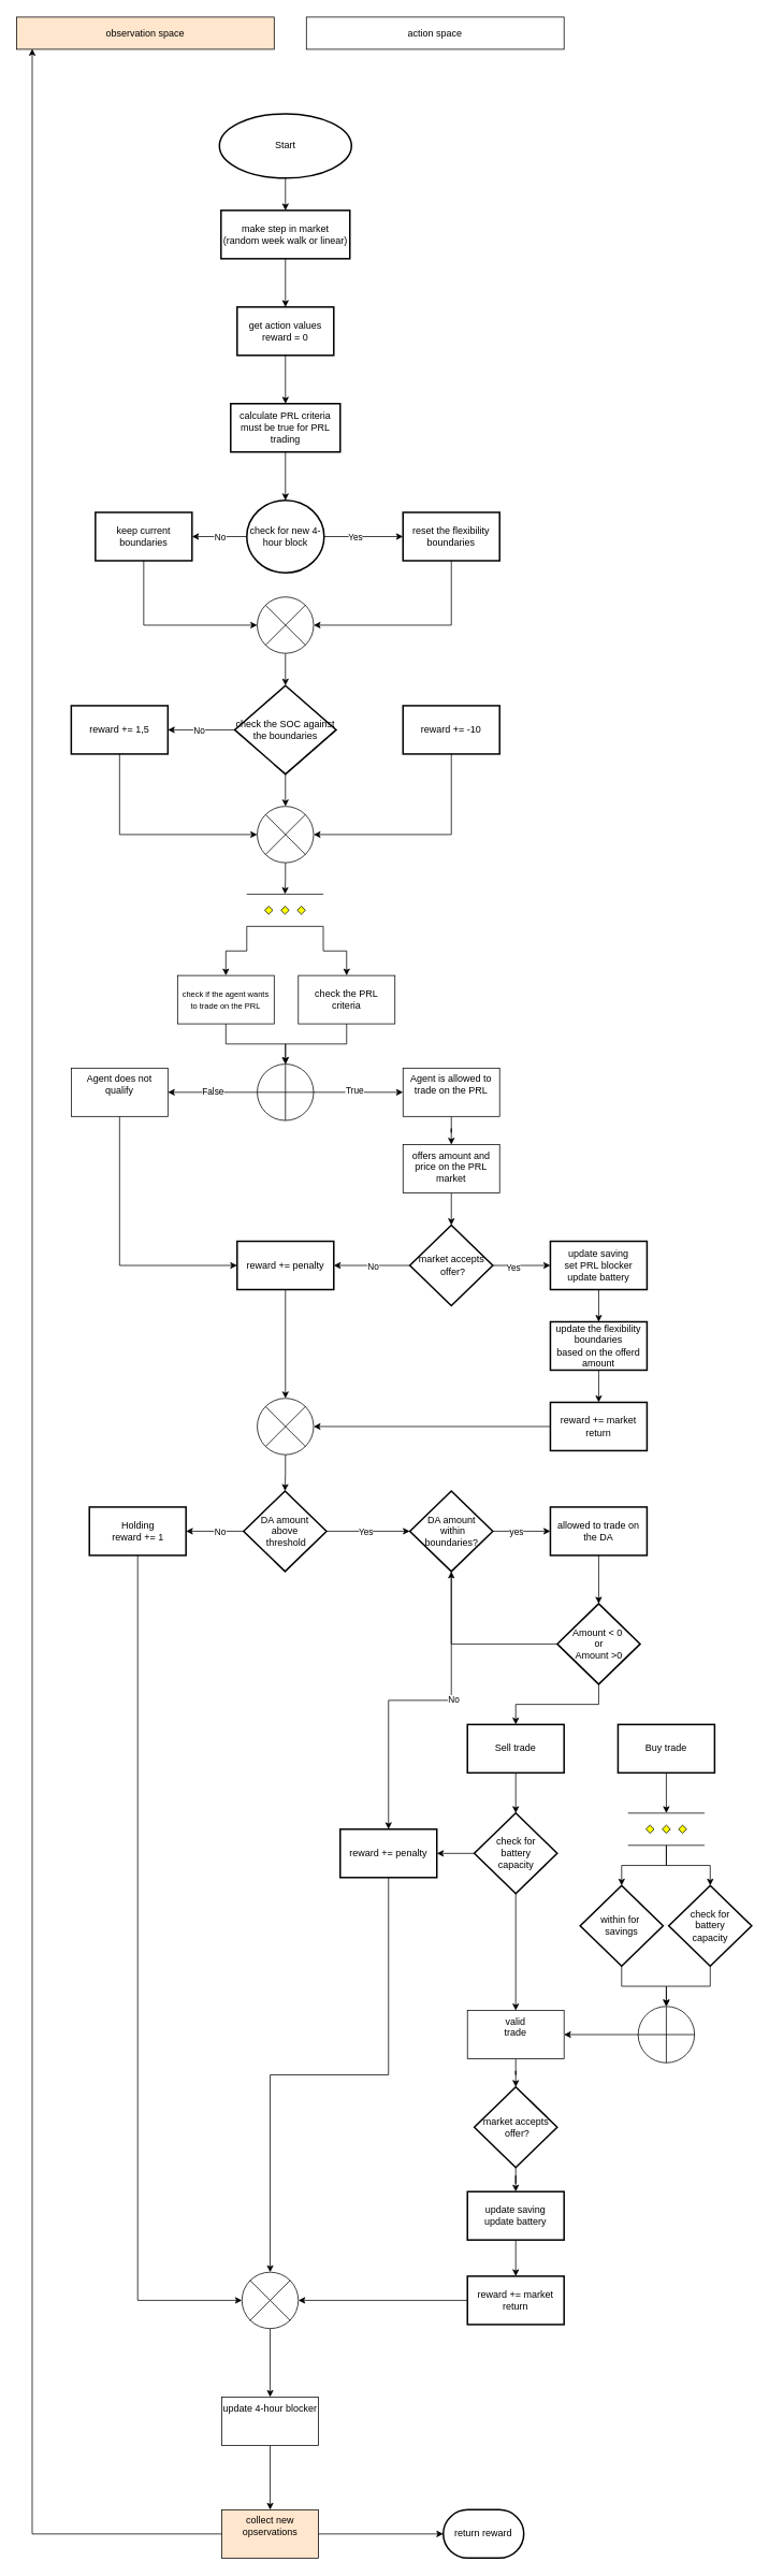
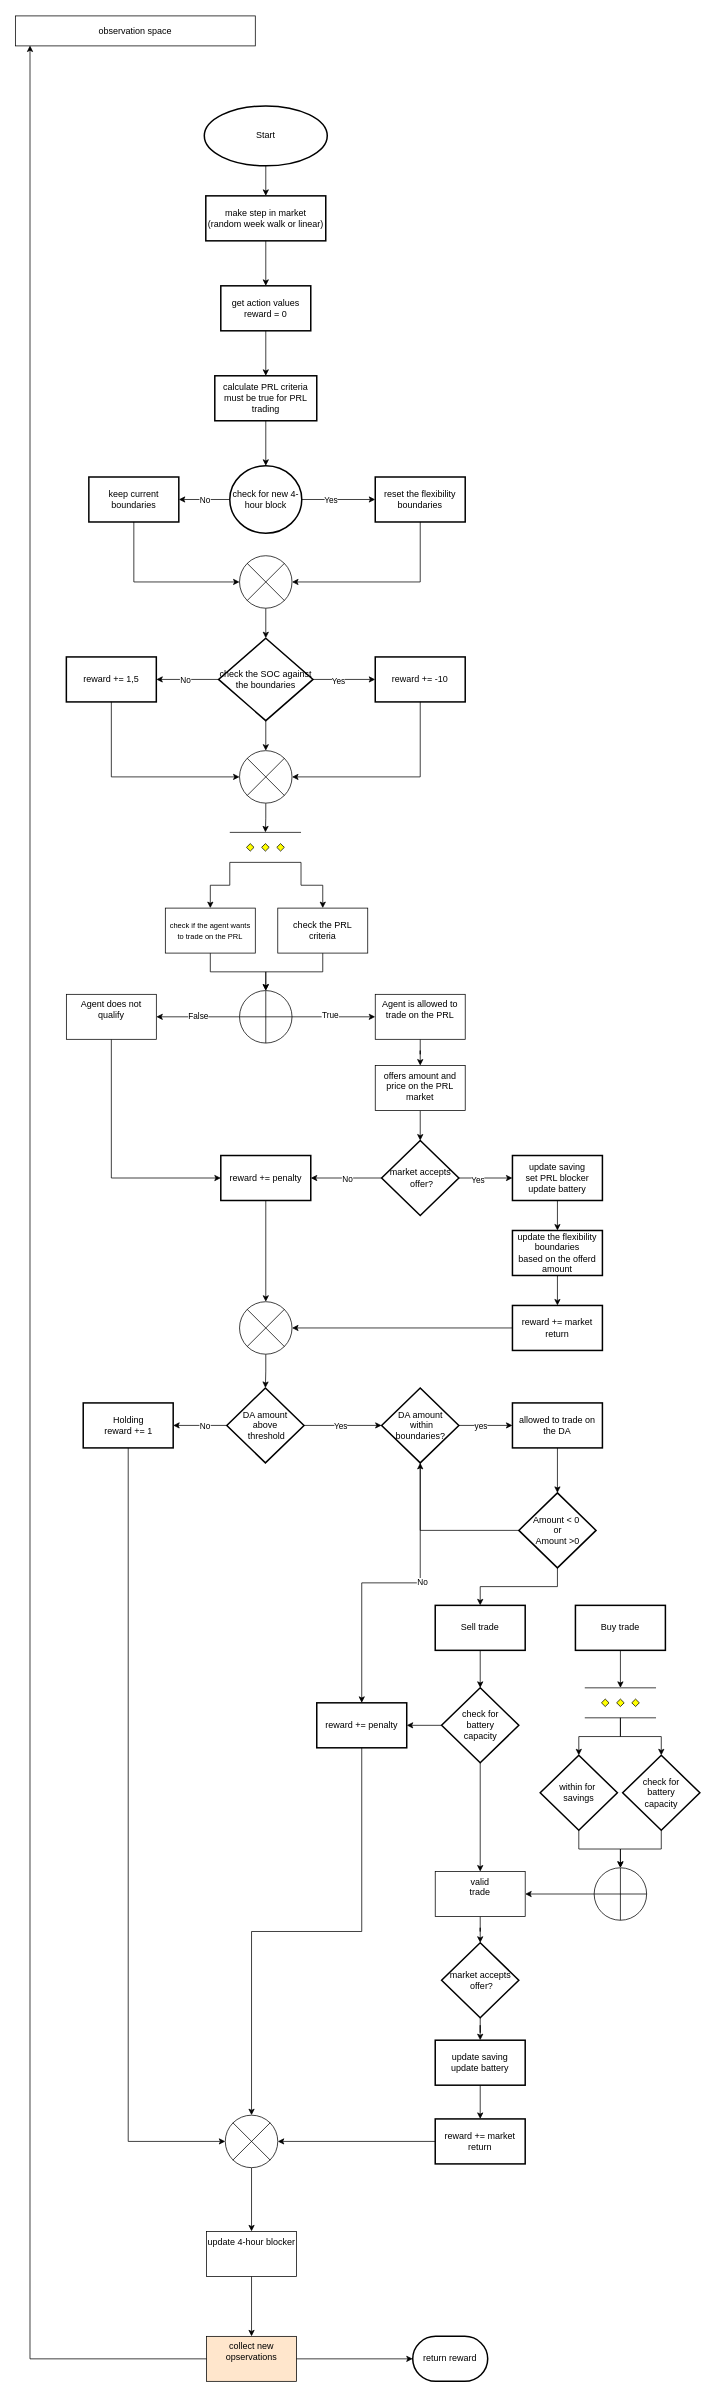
- <mxCell id="8" value="observation space" style="rounded=0;whiteSpace=wrap;html=1;fillColor=#ffe6cc;" vertex="1" parent="1"><mxGeometry x="20" y="20" width="320" height="40" as="geometry" /></mxCell>
+ <mxCell id="8" value="observation space" style="rounded=0;whiteSpace=wrap;html=1;" vertex="1" parent="1"><mxGeometry x="20" y="20" width="320" height="40" as="geometry" /></mxCell>
- <mxCell id="9" value="action space" style="rounded=0;whiteSpace=wrap;html=1;" vertex="1" parent="1"><mxGeometry x="380" y="20" width="320" height="40" as="geometry" /></mxCell>
+ <mxCell id="23" value="" style="edgeStyle=orthogonalEdgeStyle;rounded=0;orthogonalLoop=1;jettySize=auto;html=1;" edge="1" parent="1" source="28" target="29"><mxGeometry relative="1" as="geometry" /></mxCell>
+ <mxCell id="24" value="Yes" style="edgeLabel;html=1;align=center;verticalAlign=middle;resizable=0;points=[];" vertex="1" connectable="0" parent="23"><mxGeometry x="-0.205" y="-1" relative="1" as="geometry"><mxPoint as="offset" /></mxGeometry></mxCell>
